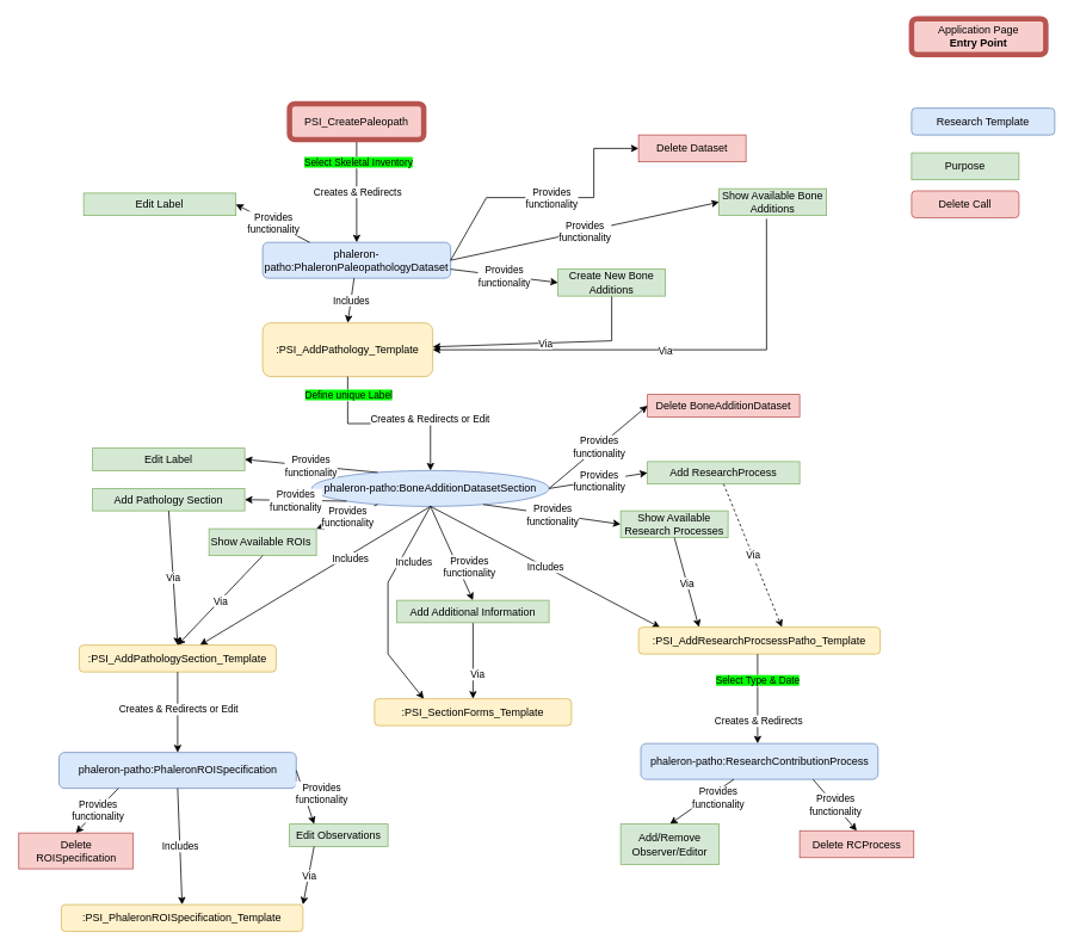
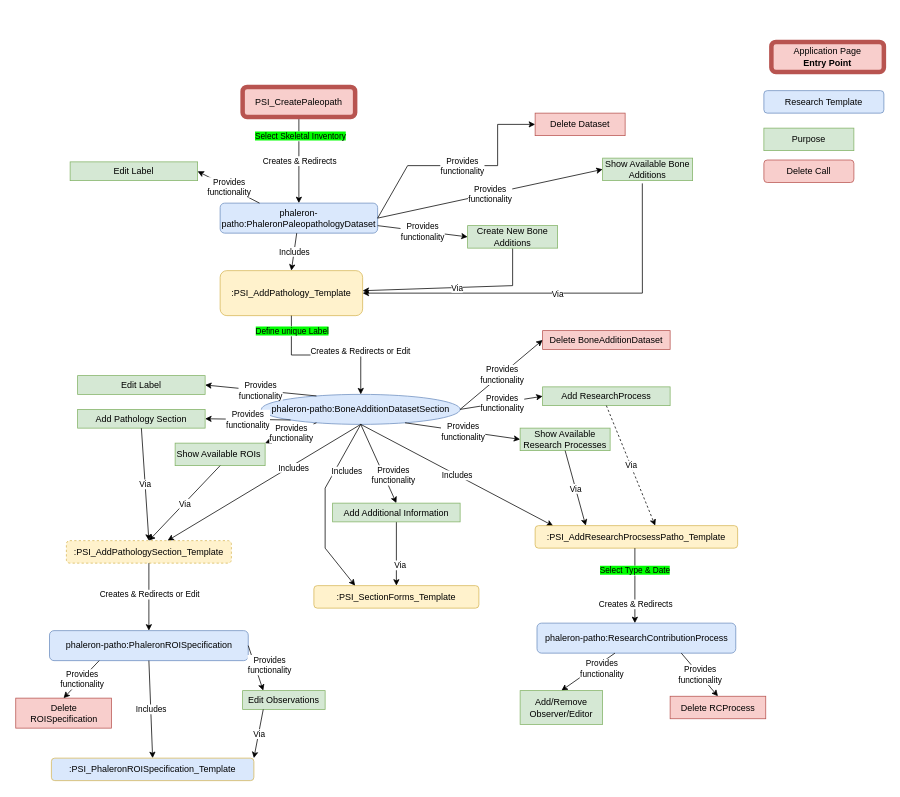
- <mxCell id="71" value="Application Page&lt;br&gt;&lt;b&gt;Entry Point&lt;/b&gt;" style="rounded=1;whiteSpace=wrap;html=1;fontSize=12;glass=0;strokeWidth=6;shadow=0;fillColor=#f8cecc;strokeColor=#b85450;" parent="1" vertex="1"><mxGeometry x="1018" y="20" width="150" height="40" as="geometry" /></mxCell>
+ <mxCell id="71" value="Application Page&lt;br&gt;&lt;b&gt;Entry Point&lt;/b&gt;" style="rounded=1;whiteSpace=wrap;html=1;fontSize=12;glass=0;strokeWidth=6;shadow=0;fillColor=#f8cecc;strokeColor=#b85450;" parent="1" vertex="1"><mxGeometry x="1028" y="55" width="150" height="40" as="geometry" /></mxCell>
- <mxCell id="28" value=":PSI_AddPathologySection_Template" style="rounded=1;whiteSpace=wrap;html=1;fillColor=#fff2cc;strokeColor=#d6b656;" parent="1" vertex="1"><mxGeometry x="88" y="720" width="220" height="30" as="geometry" /></mxCell>
+ <mxCell id="28" value=":PSI_AddPathologySection_Template" style="rounded=1;whiteSpace=wrap;html=1;fillColor=#fff2cc;strokeColor=#d6b656;dashed=1;" parent="1" vertex="1"><mxGeometry x="88" y="720" width="220" height="30" as="geometry" /></mxCell>
- <mxCell id="82" value="&lt;span style=&quot;text-align: left&quot;&gt;:PSI_PhaleronROISpecification_Template&lt;/span&gt;" style="rounded=1;whiteSpace=wrap;html=1;fillColor=#fff2cc;strokeColor=#d6b656;" parent="1" vertex="1"><mxGeometry x="68" y="1010" width="270" height="30" as="geometry" /></mxCell>
+ <mxCell id="82" value="&lt;span style=&quot;text-align: left&quot;&gt;:PSI_PhaleronROISpecification_Template&lt;/span&gt;" style="rounded=1;whiteSpace=wrap;html=1;fillColor=#dae8fc;strokeColor=#d6b656;" parent="1" vertex="1"><mxGeometry x="68" y="1010" width="270" height="30" as="geometry" /></mxCell>
